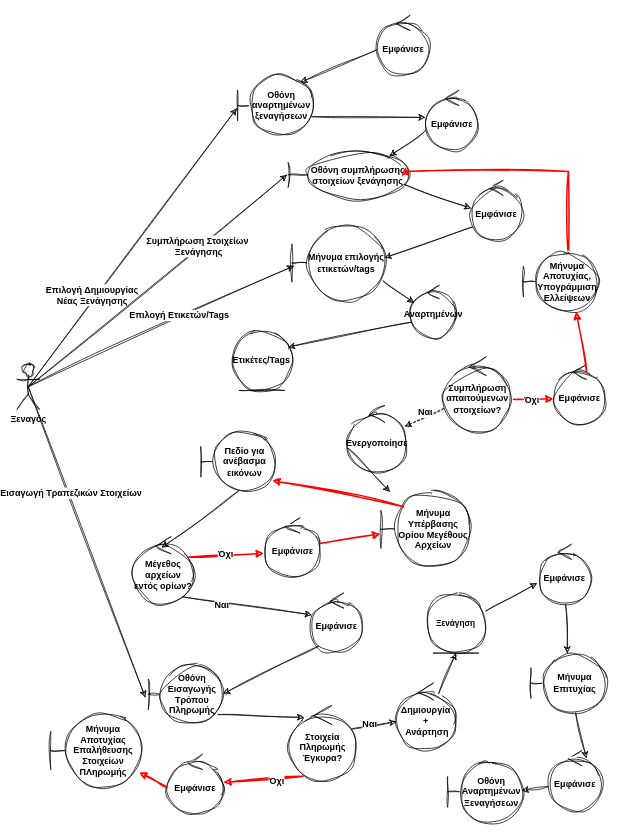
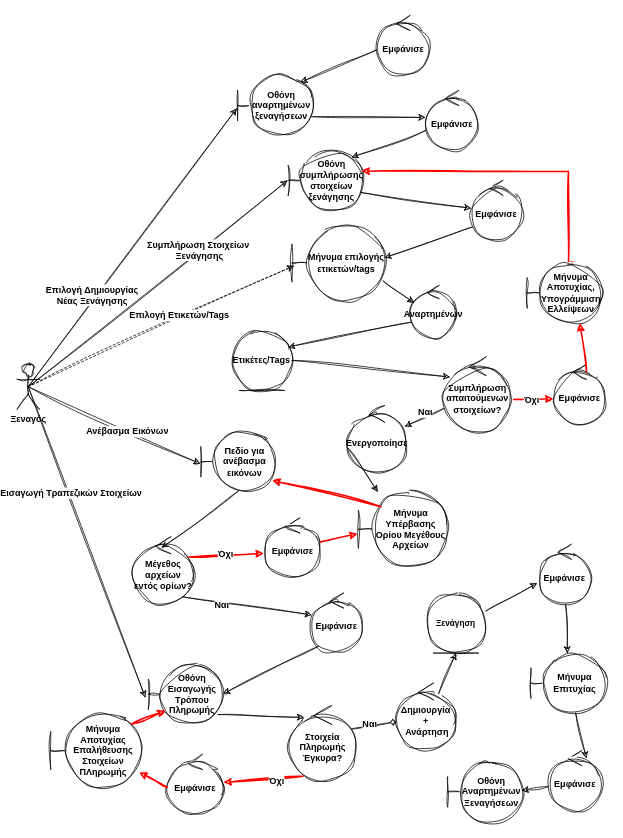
- <mxCell id="9" value="Οθόνη συμπλήρωσης στοιχείων ξενάγησης" style="shape=umlBoundary;whiteSpace=wrap;html=1;fontStyle=1;sketch=1;curveFitting=1;jiggle=2;" parent="1" vertex="1"><mxGeometry x="381.44" y="200" width="160" height="65" as="geometry" /></mxCell>
+ <mxCell id="9" value="Οθόνη συμπλήρωσης στοιχείων ξενάγησης" style="shape=umlBoundary;whiteSpace=wrap;html=1;fontStyle=1;sketch=1;curveFitting=1;jiggle=2;" parent="1" vertex="1"><mxGeometry x="381.44" y="200" width="100" height="80" as="geometry" /></mxCell>
- <mxCell id="55" value="Μήνυμα Αποτυχίας, Υπογράμμιση Ελλείψεων" style="shape=umlBoundary;whiteSpace=wrap;html=1;rounded=1;labelBackgroundColor=none;sketch=1;curveFitting=1;jiggle=2;fontStyle=1;labelBorderColor=none;" parent="1" vertex="1"><mxGeometry x="695" y="335" width="100" height="80" as="geometry" /></mxCell>
+ <mxCell id="55" value="Μήνυμα Αποτυχίας, Υπογράμμιση Ελλείψεων" style="shape=umlBoundary;whiteSpace=wrap;html=1;rounded=1;labelBackgroundColor=none;sketch=1;curveFitting=1;jiggle=2;fontStyle=1;labelBorderColor=none;" parent="1" vertex="1"><mxGeometry x="700" y="350" width="100" height="80" as="geometry" /></mxCell>
- <mxCell id="18" value="" style="endArrow=classic;html=1;rounded=0;exitX=0.5;exitY=0.5;exitDx=0;exitDy=0;exitPerimeter=0;entryX=0.02;entryY=0.54;entryDx=0;entryDy=0;entryPerimeter=0;fontStyle=1;sketch=1;curveFitting=1;jiggle=2;" parent="1" source="2" target="15" edge="1"><mxGeometry width="50" height="50" relative="1" as="geometry"><mxPoint x="245" y="430" as="sourcePoint" /><mxPoint x="295" y="380" as="targetPoint" /></mxGeometry></mxCell>
+ <mxCell id="18" value="" style="endArrow=classic;html=1;rounded=0;exitX=0.5;exitY=0.5;exitDx=0;exitDy=0;exitPerimeter=0;entryX=0.02;entryY=0.54;entryDx=0;entryDy=0;entryPerimeter=0;fontStyle=1;sketch=1;curveFitting=1;jiggle=2;dashed=1;" parent="1" source="2" target="15" edge="1"><mxGeometry width="50" height="50" relative="1" as="geometry"><mxPoint x="245" y="430" as="sourcePoint" /><mxPoint x="295" y="380" as="targetPoint" /></mxGeometry></mxCell>
+ <mxCell id="73" value="" style="endArrow=classic;html=1;rounded=0;sketch=1;hachureGap=4;jiggle=2;curveFitting=1;fontFamily=Architects Daughter;fontSource=https%3A%2F%2Ffonts.googleapis.com%2Fcss%3Ffamily%3DArchitects%2BDaughter;fontSize=16;exitX=1;exitY=0.5;exitDx=0;exitDy=0;entryX=0.089;entryY=0.27;entryDx=0;entryDy=0;entryPerimeter=0;fontStyle=1" parent="1" source="71" target="20" edge="1"><mxGeometry width="50" height="50" relative="1" as="geometry"><mxPoint x="385" y="560" as="sourcePoint" /><mxPoint x="435" y="510" as="targetPoint" /></mxGeometry></mxCell>
- <mxCell id="29" value="" style="endArrow=classic;html=1;rounded=0;exitX=0;exitY=0.69;exitDx=0;exitDy=0;exitPerimeter=0;fontStyle=1;sketch=1;curveFitting=1;jiggle=2;dashed=1;" parent="1" source="20" target="23" edge="1"><mxGeometry width="50" height="50" relative="1" as="geometry"><mxPoint x="263.94" y="530" as="sourcePoint" /><mxPoint x="313.94" y="480" as="targetPoint" /></mxGeometry></mxCell>
+ <mxCell id="29" value="" style="endArrow=classic;html=1;rounded=0;exitX=0;exitY=0.69;exitDx=0;exitDy=0;exitPerimeter=0;fontStyle=1;sketch=1;curveFitting=1;jiggle=2;" parent="1" source="20" target="23" edge="1"><mxGeometry width="50" height="50" relative="1" as="geometry"><mxPoint x="263.94" y="530" as="sourcePoint" /><mxPoint x="313.94" y="480" as="targetPoint" /></mxGeometry></mxCell>
+ <mxCell id="31" value="" style="endArrow=classic;html=1;rounded=0;exitX=0.5;exitY=0.5;exitDx=0;exitDy=0;exitPerimeter=0;entryX=-0.01;entryY=0.532;entryDx=0;entryDy=0;entryPerimeter=0;fontStyle=1;sketch=1;curveFitting=1;jiggle=2;" parent="1" source="2" target="22" edge="1"><mxGeometry width="50" height="50" relative="1" as="geometry"><mxPoint x="245" y="430" as="sourcePoint" /><mxPoint x="295" y="380" as="targetPoint" /></mxGeometry></mxCell>
+ <mxCell id="32" value="&lt;font style=&quot;font-size: 12px;&quot;&gt;Ανέβασμα Εικόνων&lt;/font&gt;" style="edgeLabel;html=1;align=center;verticalAlign=middle;resizable=0;points=[];fontStyle=1;sketch=1;curveFitting=1;jiggle=2;" parent="31" vertex="1" connectable="0"><mxGeometry x="0.149" y="-1" relative="1" as="geometry"><mxPoint as="offset" /></mxGeometry></mxCell>
- <mxCell id="62" value="Μήνυμα Υπέρβασης Ορίου Μεγέθους Αρχείων" style="shape=umlBoundary;whiteSpace=wrap;html=1;rounded=1;labelBackgroundColor=none;sketch=1;curveFitting=1;jiggle=2;fontStyle=1;labelBorderColor=none;" parent="1" vertex="1"><mxGeometry x="505" y="655" width="120" height="100" as="geometry" /></mxCell>
+ <mxCell id="62" value="Μήνυμα Υπέρβασης Ορίου Μεγέθους Αρχείων" style="shape=umlBoundary;whiteSpace=wrap;html=1;rounded=1;labelBackgroundColor=none;sketch=1;curveFitting=1;jiggle=2;fontStyle=1;labelBorderColor=none;" parent="1" vertex="1"><mxGeometry x="475" y="655" width="120" height="100" as="geometry" /></mxCell>
- <mxCell id="57" value="" style="endArrow=classic;html=1;rounded=0;entryX=0.473;entryY=0.159;entryDx=0;entryDy=0;entryPerimeter=0;fontStyle=1;sketch=1;curveFitting=1;jiggle=2;exitX=0.5;exitY=0.988;exitDx=0;exitDy=0;exitPerimeter=0;" parent="1" source="22" target="25" edge="1"><mxGeometry width="50" height="50" relative="1" as="geometry"><mxPoint x="325" y="655" as="sourcePoint" /><mxPoint x="275" y="625" as="targetPoint" /></mxGeometry></mxCell>
+ <mxCell id="57" value="" style="endArrow=open;html=1;rounded=0;entryX=0.473;entryY=0.159;entryDx=0;entryDy=0;entryPerimeter=0;fontStyle=1;sketch=1;curveFitting=1;jiggle=2;exitX=0.5;exitY=0.988;exitDx=0;exitDy=0;exitPerimeter=0;" parent="1" source="22" target="25" edge="1"><mxGeometry width="50" height="50" relative="1" as="geometry"><mxPoint x="325" y="655" as="sourcePoint" /><mxPoint x="275" y="625" as="targetPoint" /></mxGeometry></mxCell>
+ <mxCell id="69" value="" style="endArrow=classic;html=1;rounded=0;exitX=0.896;exitY=0.149;exitDx=0;exitDy=0;exitPerimeter=0;entryX=0.228;entryY=0.769;entryDx=0;entryDy=0;entryPerimeter=0;fontStyle=1;sketch=1;curveFitting=1;jiggle=2;strokeWidth=2;strokeColor=#FF0000;" parent="1" source="65" target="34" edge="1"><mxGeometry width="50" height="50" relative="1" as="geometry"><mxPoint x="206.06" y="985" as="sourcePoint" /><mxPoint x="256.06" y="935" as="targetPoint" /></mxGeometry></mxCell>
- <mxCell id="40" value="" style="endArrow=classic;html=1;rounded=0;exitX=0.909;exitY=0.315;exitDx=0;exitDy=0;exitPerimeter=0;fontStyle=1;sketch=1;curveFitting=1;jiggle=2;" parent="1" source="37" target="39" edge="1"><mxGeometry width="50" height="50" relative="1" as="geometry"><mxPoint x="355" y="1035" as="sourcePoint" /><mxPoint x="405" y="985" as="targetPoint" /></mxGeometry></mxCell>
+ <mxCell id="40" value="" style="endArrow=diamond;html=1;rounded=0;exitX=0.909;exitY=0.315;exitDx=0;exitDy=0;exitPerimeter=0;fontStyle=1;sketch=1;curveFitting=1;jiggle=2;" parent="1" source="37" target="39" edge="1"><mxGeometry width="50" height="50" relative="1" as="geometry"><mxPoint x="355" y="1035" as="sourcePoint" /><mxPoint x="405" y="985" as="targetPoint" /></mxGeometry></mxCell>
